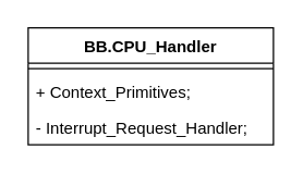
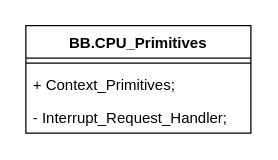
- <mxCell id="2" value="BB.CPU_Handler" style="swimlane;fontStyle=1;align=center;verticalAlign=top;childLayout=stackLayout;horizontal=1;startSize=26;horizontalStack=0;resizeParent=1;resizeParentMax=0;resizeLast=0;collapsible=1;marginBottom=0;" vertex="1" parent="1"><mxGeometry x="20" y="20" width="180" height="86" as="geometry" /></mxCell>
+ <mxCell id="2" value="BB.CPU_Primitives" style="swimlane;fontStyle=1;align=center;verticalAlign=top;childLayout=stackLayout;horizontal=1;startSize=26;horizontalStack=0;resizeParent=1;resizeParentMax=0;resizeLast=0;collapsible=1;marginBottom=0;" vertex="1" parent="1"><mxGeometry x="20" y="20" width="180" height="86" as="geometry" /></mxCell>
